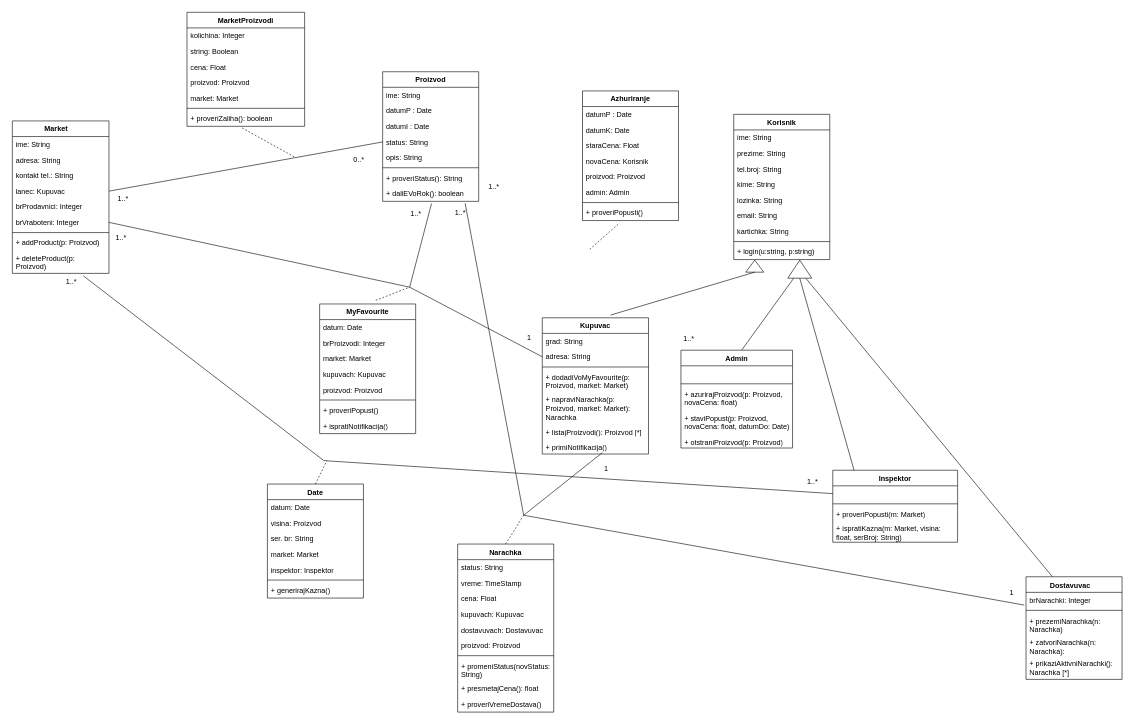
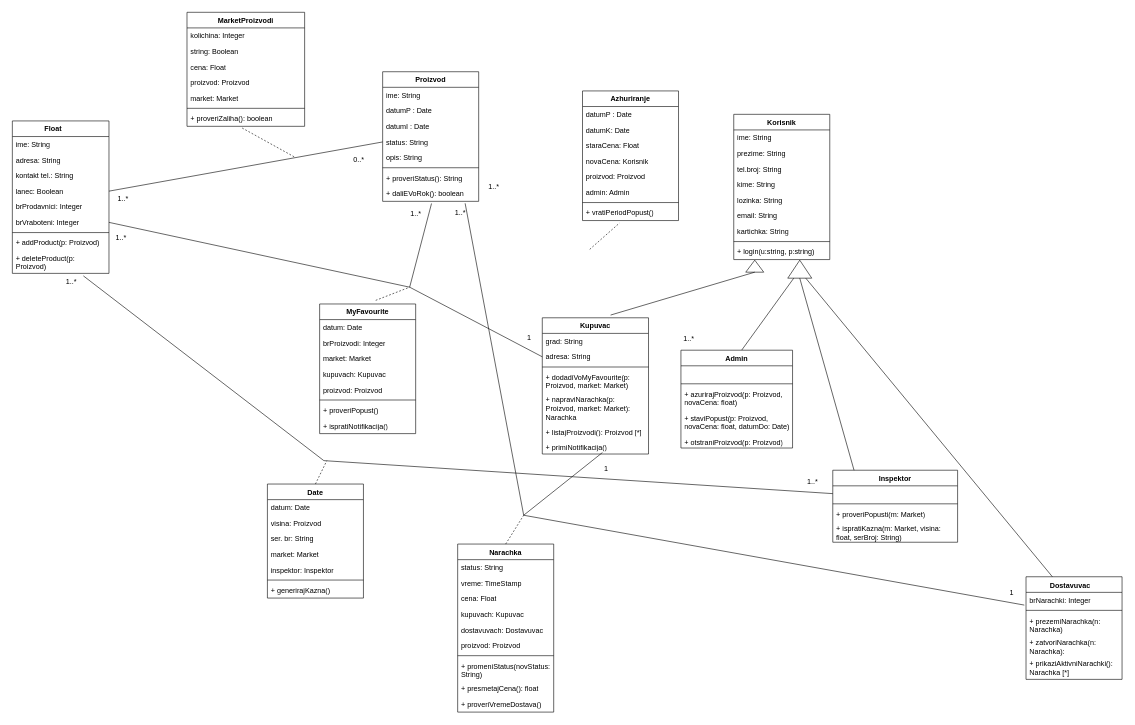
- <mxCell id="2" value="Market&lt;span style=&quot;white-space: pre;&quot;&gt;&#09;&lt;/span&gt;" style="swimlane;fontStyle=1;align=center;verticalAlign=top;childLayout=stackLayout;horizontal=1;startSize=26;horizontalStack=0;resizeParent=1;resizeParentMax=0;resizeLast=0;collapsible=1;marginBottom=0;whiteSpace=wrap;html=1;" vertex="1" parent="1"><mxGeometry x="20" y="201" width="161" height="254" as="geometry"><mxRectangle x="270" y="100" width="90" height="30" as="alternateBounds" /></mxGeometry></mxCell>
+ <mxCell id="2" value="Float&lt;span style=&quot;white-space: pre;&quot;&gt;&#09;&lt;/span&gt;" style="swimlane;fontStyle=1;align=center;verticalAlign=top;childLayout=stackLayout;horizontal=1;startSize=26;horizontalStack=0;resizeParent=1;resizeParentMax=0;resizeLast=0;collapsible=1;marginBottom=0;whiteSpace=wrap;html=1;" vertex="1" parent="1"><mxGeometry x="20" y="201" width="161" height="254" as="geometry"><mxRectangle x="270" y="100" width="90" height="30" as="alternateBounds" /></mxGeometry></mxCell>
- <mxCell id="6" value="lanec: Kupuvac" style="text;strokeColor=none;fillColor=none;align=left;verticalAlign=top;spacingLeft=4;spacingRight=4;overflow=hidden;rotatable=0;points=[[0,0.5],[1,0.5]];portConstraint=eastwest;whiteSpace=wrap;html=1;" vertex="1" parent="2"><mxGeometry y="104" width="161" height="26" as="geometry" /></mxCell>
+ <mxCell id="6" value="lanec: Boolean" style="text;strokeColor=none;fillColor=none;align=left;verticalAlign=top;spacingLeft=4;spacingRight=4;overflow=hidden;rotatable=0;points=[[0,0.5],[1,0.5]];portConstraint=eastwest;whiteSpace=wrap;html=1;" vertex="1" parent="2"><mxGeometry y="104" width="161" height="26" as="geometry" /></mxCell>
- <mxCell id="68" value="+ proveriPopusti()" style="text;strokeColor=none;fillColor=none;align=left;verticalAlign=top;spacingLeft=4;spacingRight=4;overflow=hidden;rotatable=0;points=[[0,0.5],[1,0.5]];portConstraint=eastwest;whiteSpace=wrap;html=1;" vertex="1" parent="60"><mxGeometry y="190" width="160" height="26" as="geometry" /></mxCell>
+ <mxCell id="68" value="+ vratiPeriodPopust()" style="text;strokeColor=none;fillColor=none;align=left;verticalAlign=top;spacingLeft=4;spacingRight=4;overflow=hidden;rotatable=0;points=[[0,0.5],[1,0.5]];portConstraint=eastwest;whiteSpace=wrap;html=1;" vertex="1" parent="60"><mxGeometry y="190" width="160" height="26" as="geometry" /></mxCell>
